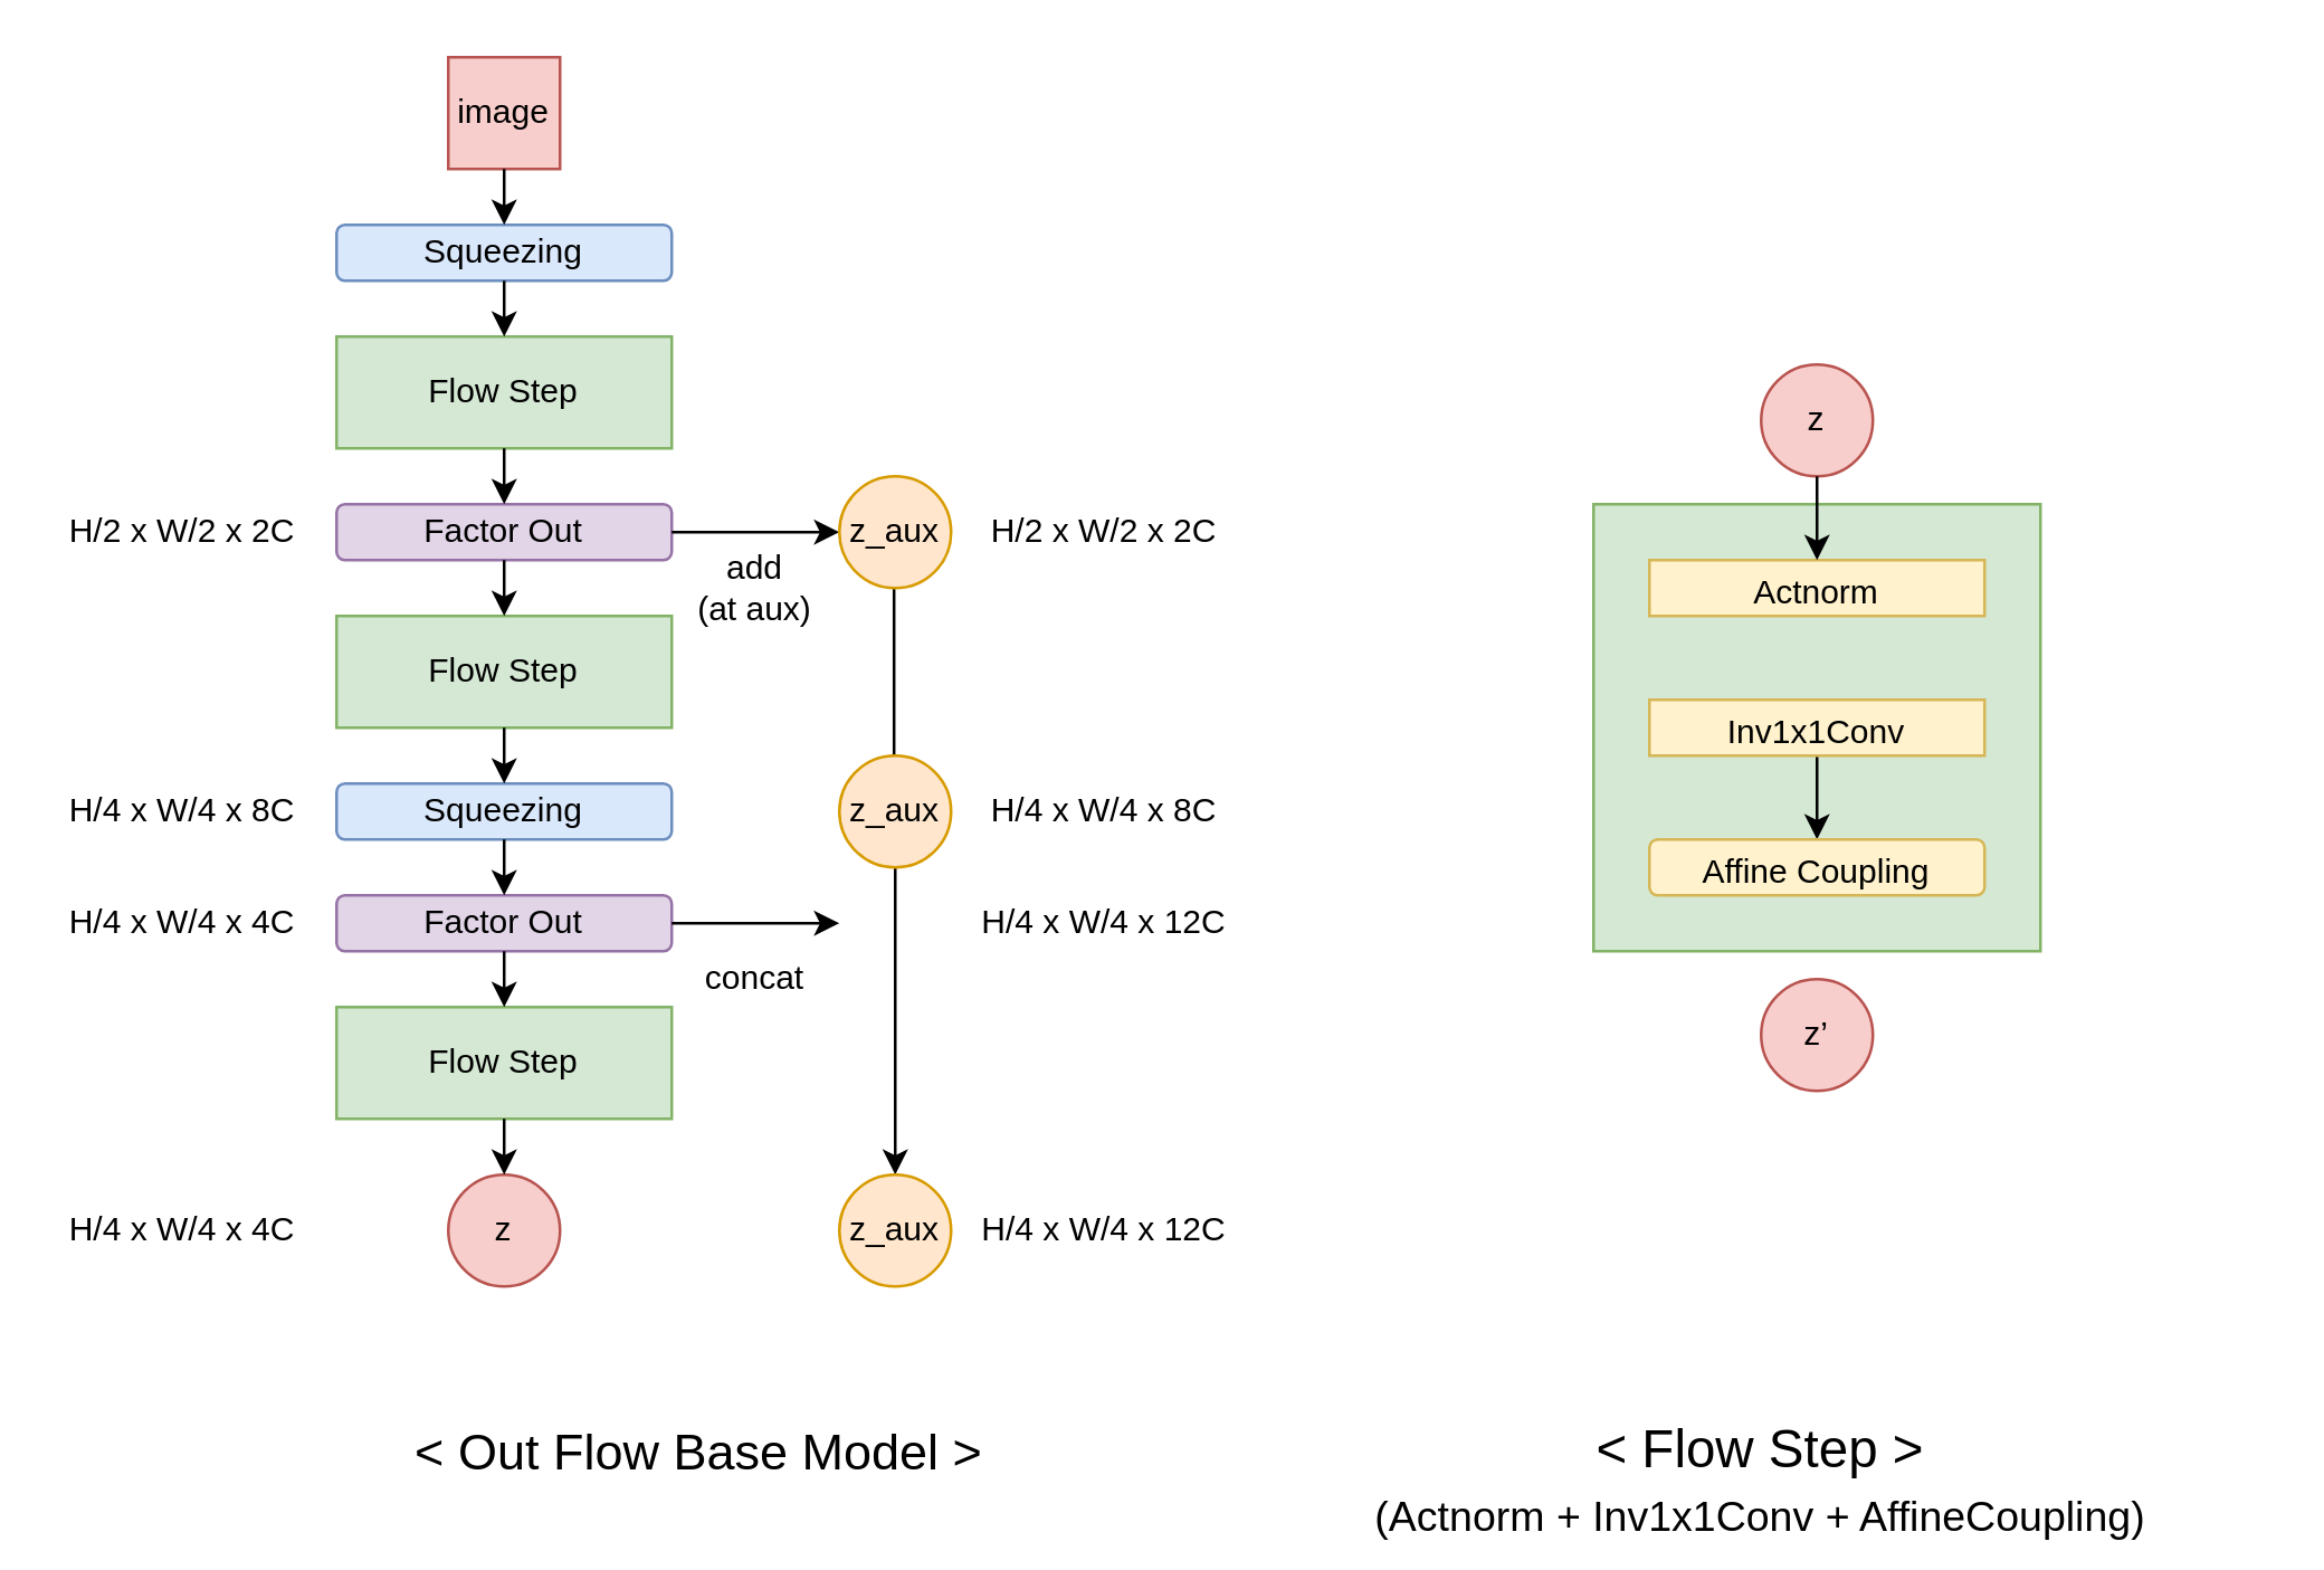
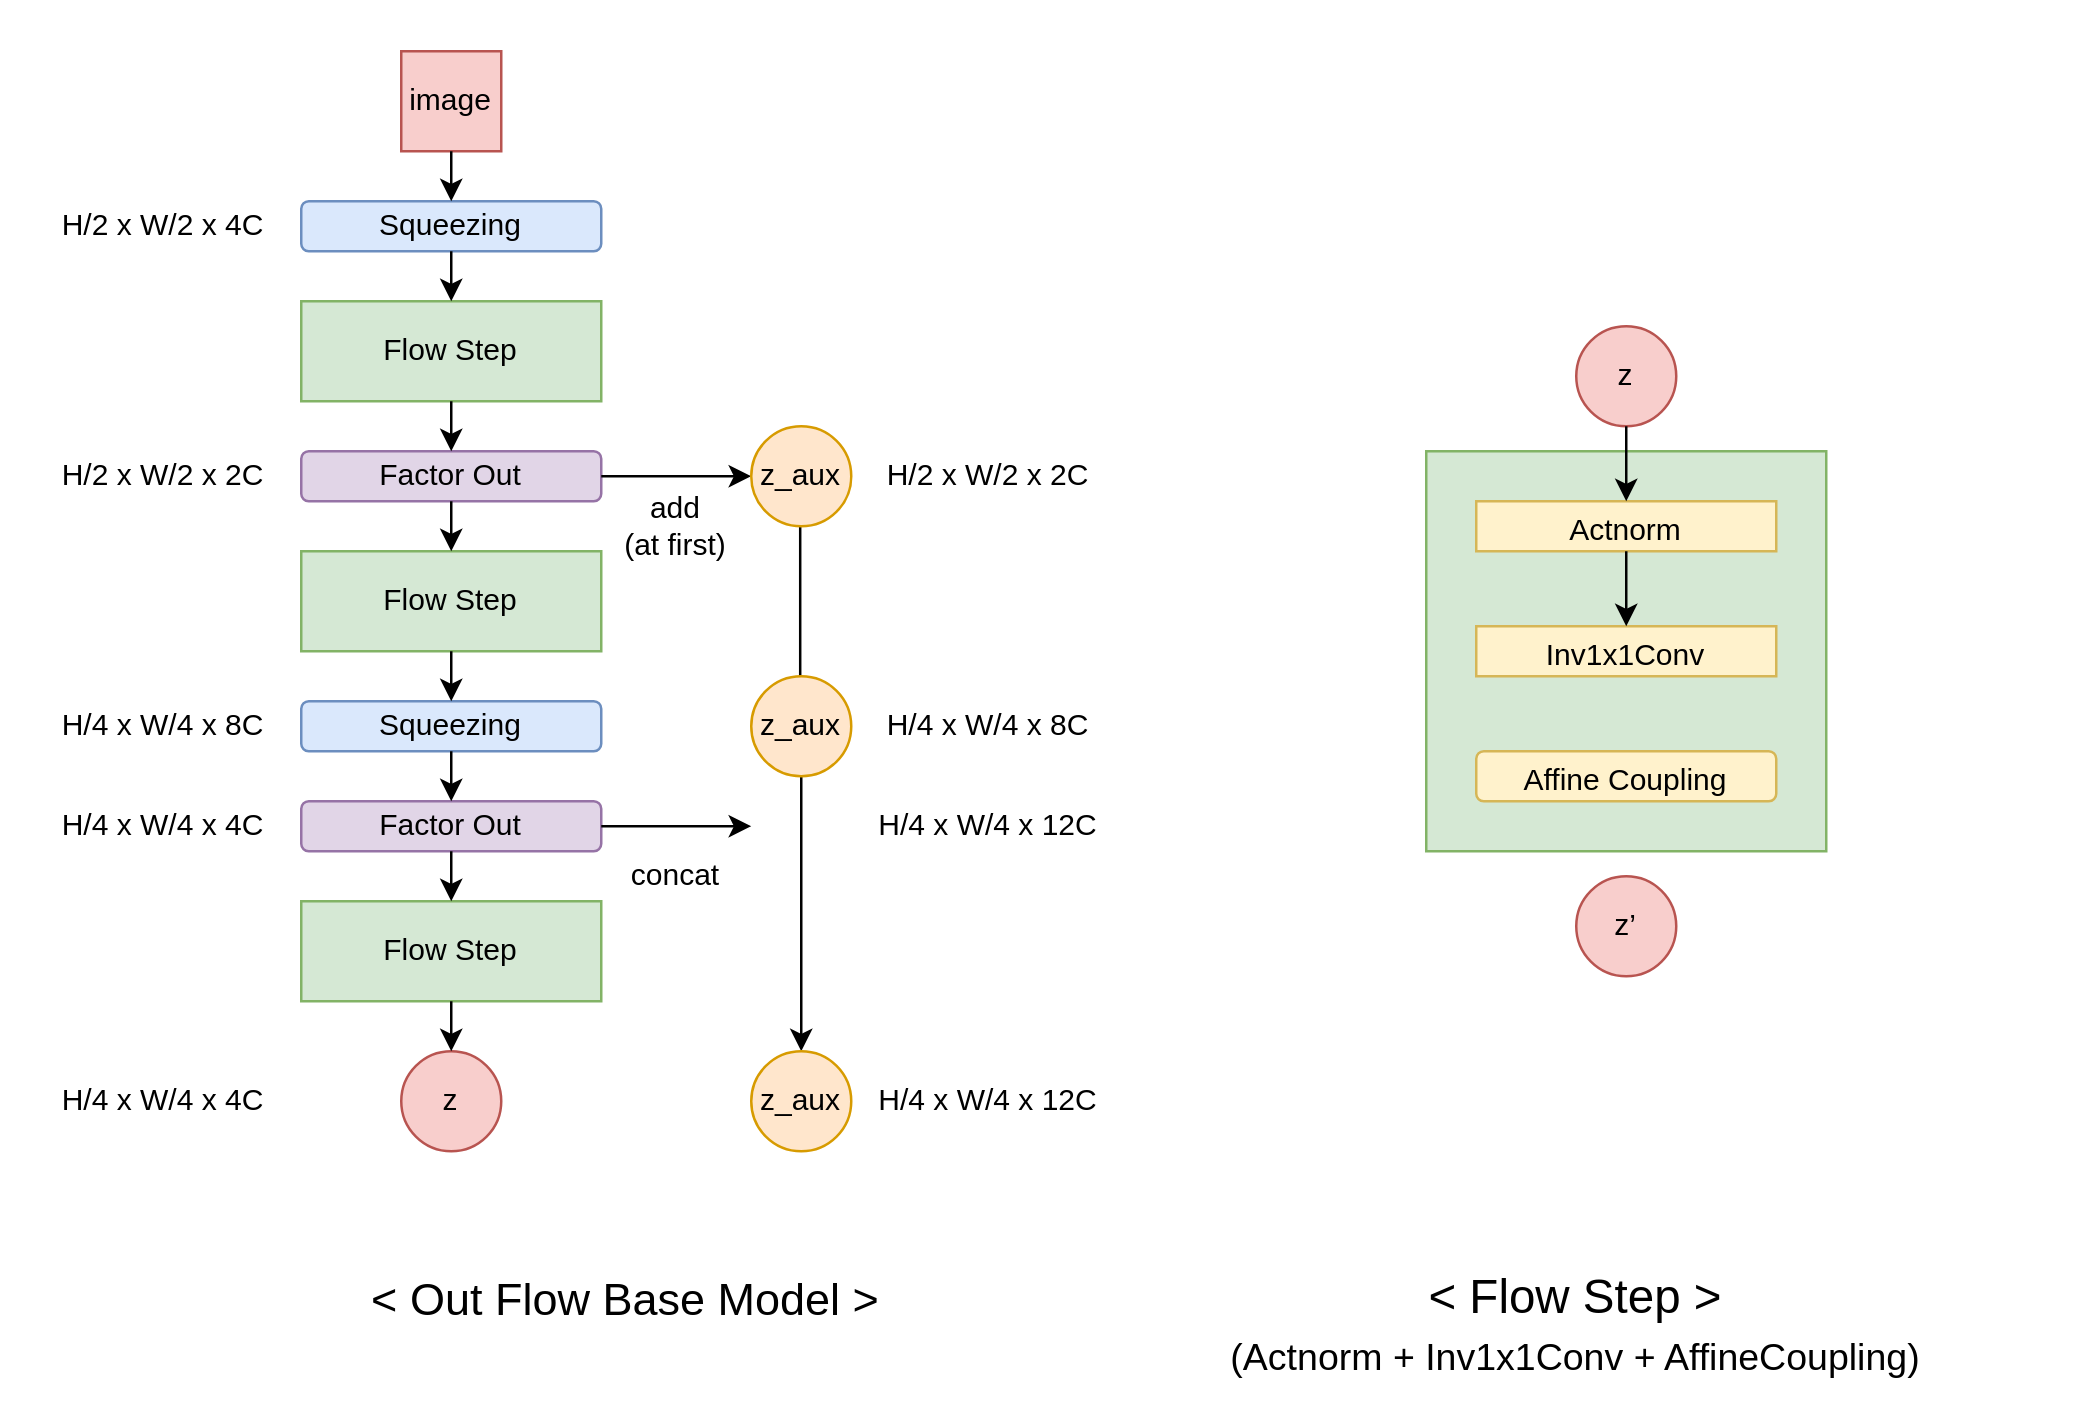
+ <mxCell id="18" value="H/2 x W/2 x 4C" style="text;html=1;strokeColor=none;fillColor=none;align=center;verticalAlign=middle;whiteSpace=wrap;rounded=0;" vertex="1" parent="1"><mxGeometry x="20" y="80" width="90" height="20" as="geometry" /></mxCell>
- <mxCell id="17" value="add&lt;br&gt;(at aux)" style="text;html=1;strokeColor=none;fillColor=none;align=center;verticalAlign=middle;whiteSpace=wrap;rounded=0;" vertex="1" parent="1"><mxGeometry x="245" y="200" width="50" height="20" as="geometry" /></mxCell>
+ <mxCell id="17" value="add&lt;br&gt;(at first)" style="text;html=1;strokeColor=none;fillColor=none;align=center;verticalAlign=middle;whiteSpace=wrap;rounded=0;" vertex="1" parent="1"><mxGeometry x="245" y="200" width="50" height="20" as="geometry" /></mxCell>
+ <mxCell id="47" value="" style="endArrow=classic;html=1;fontSize=19;exitX=0.5;exitY=1;exitDx=0;exitDy=0;entryX=0.5;entryY=0;entryDx=0;entryDy=0;" edge="1" parent="1" source="42" target="44"><mxGeometry width="50" height="50" relative="1" as="geometry"><mxPoint x="370" y="300" as="sourcePoint" /><mxPoint x="420" y="250" as="targetPoint" /></mxGeometry></mxCell>
- <mxCell id="43" style="edgeStyle=orthogonalEdgeStyle;rounded=0;orthogonalLoop=1;jettySize=auto;html=1;exitX=0.5;exitY=1;exitDx=0;exitDy=0;entryX=0.5;entryY=0;entryDx=0;entryDy=0;fontSize=19;" edge="1" parent="1" source="44" target="45"><mxGeometry relative="1" as="geometry" /></mxCell>
